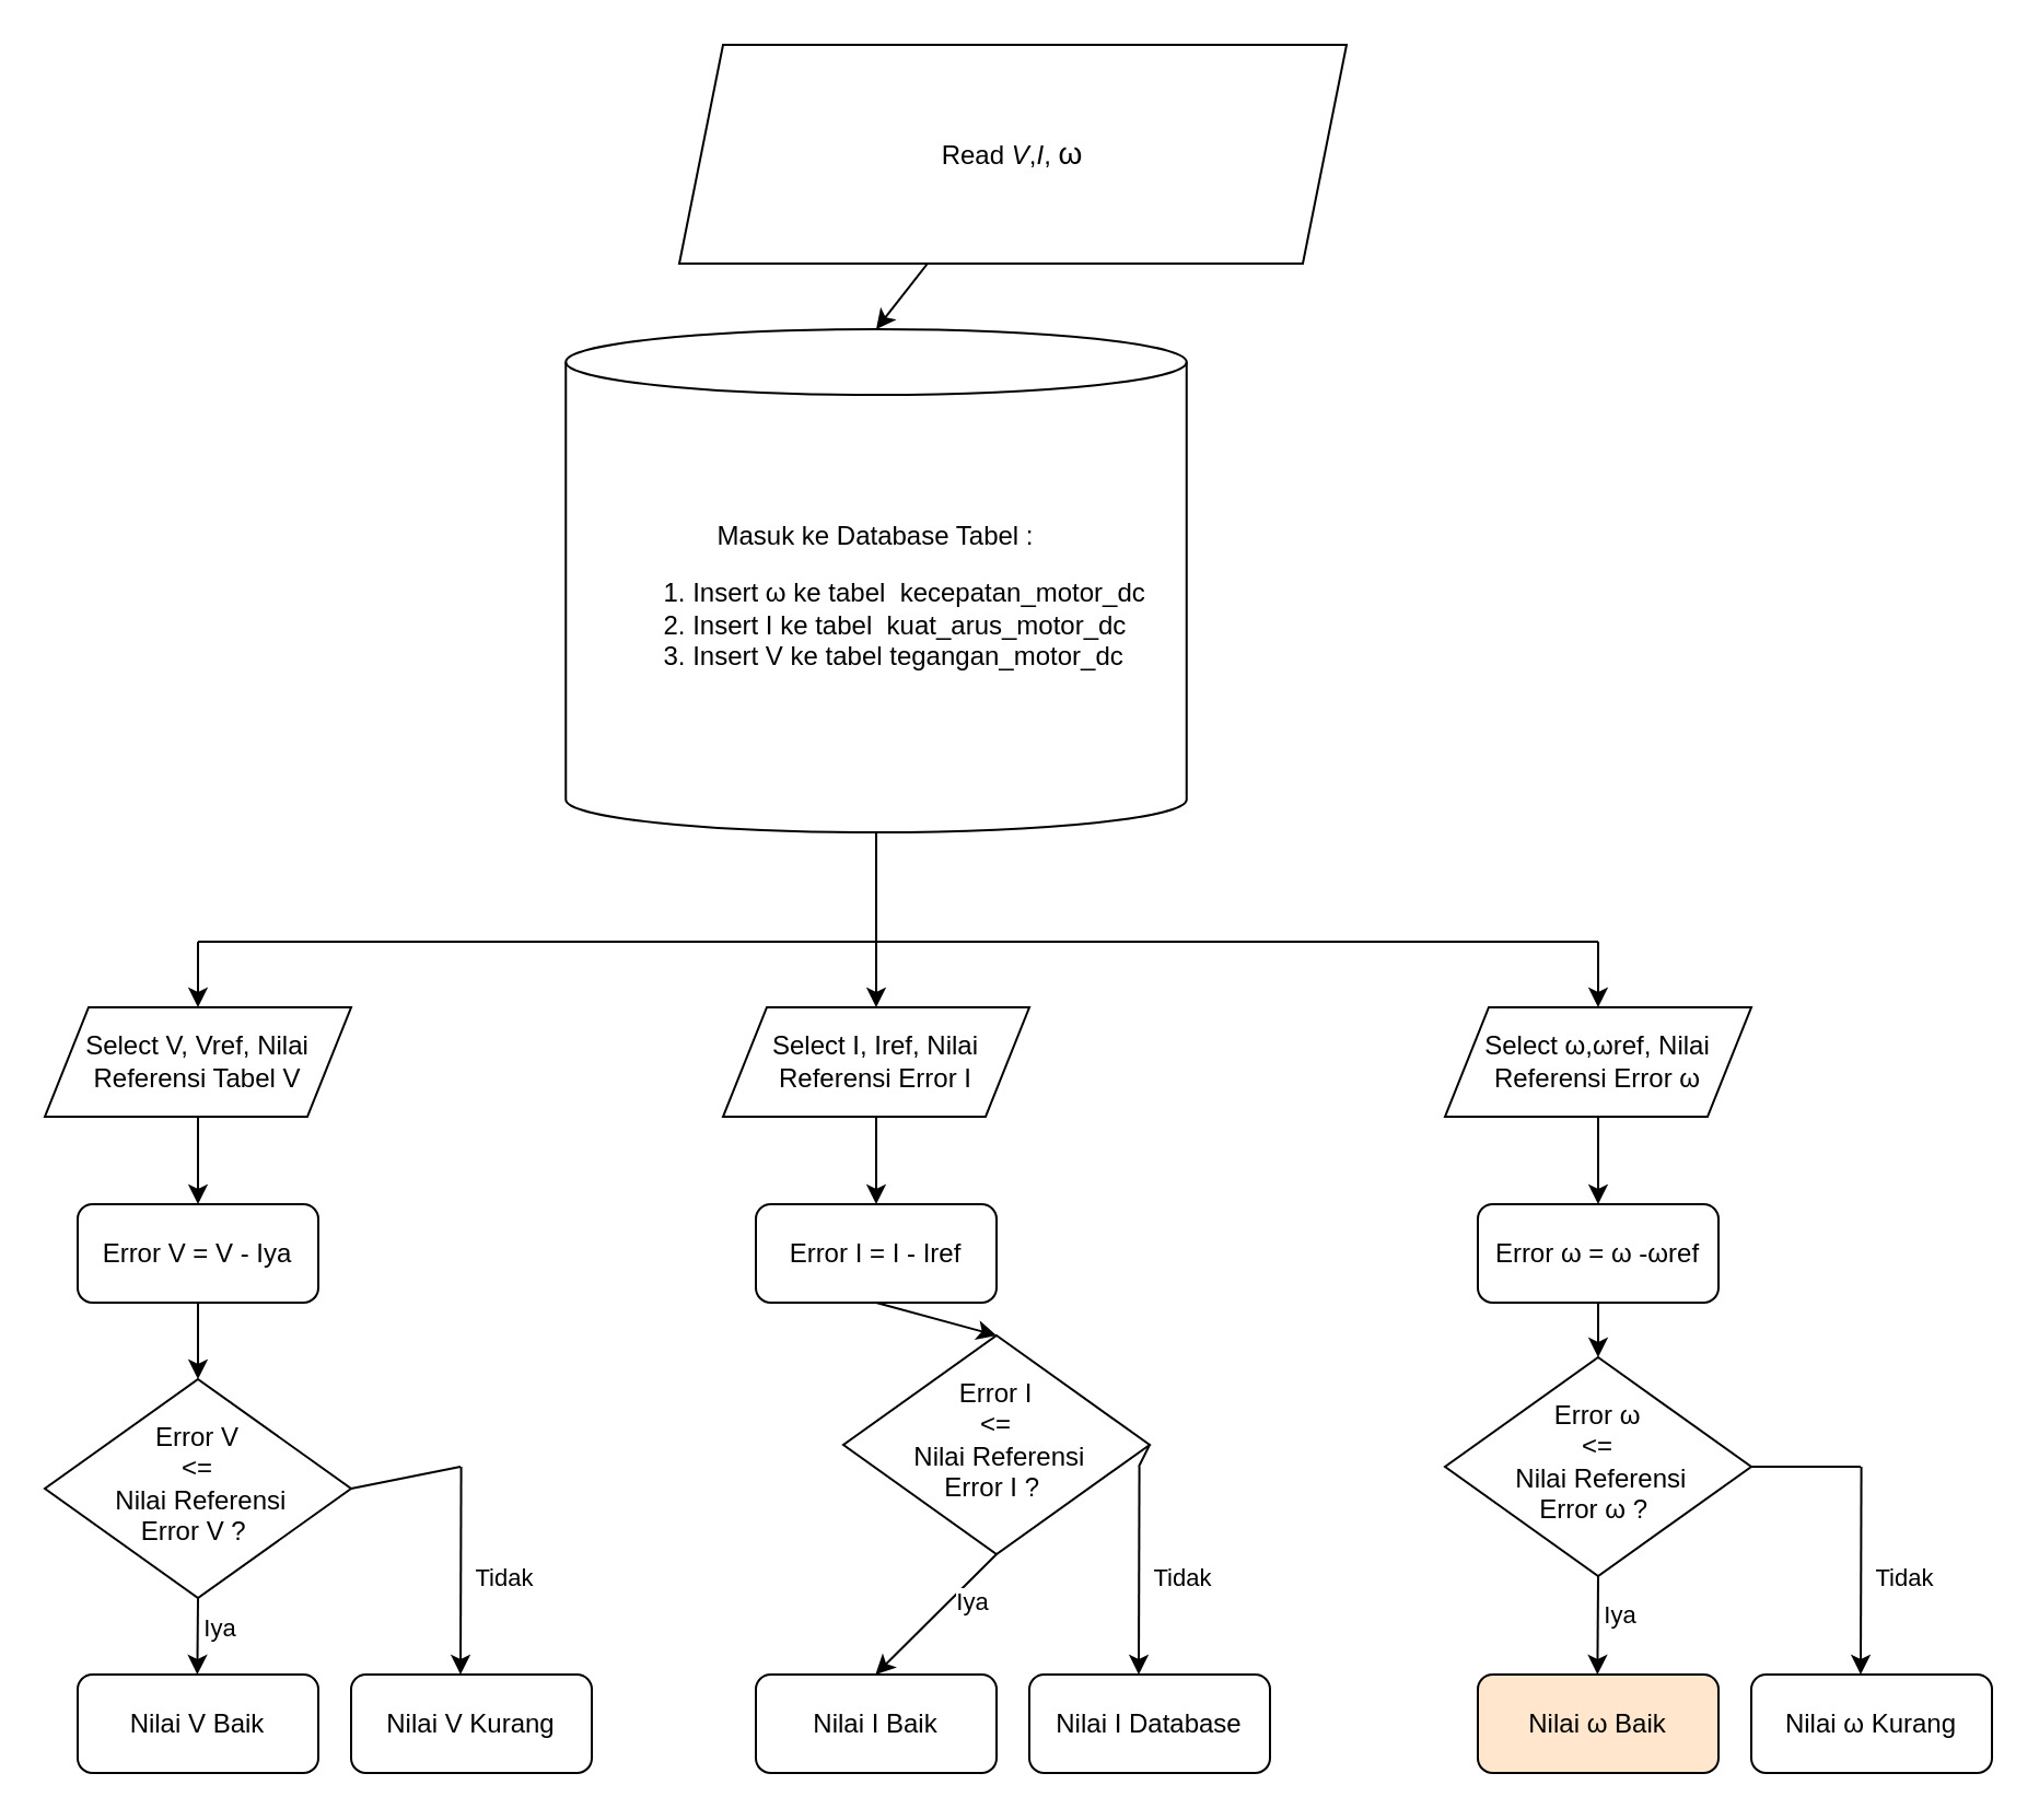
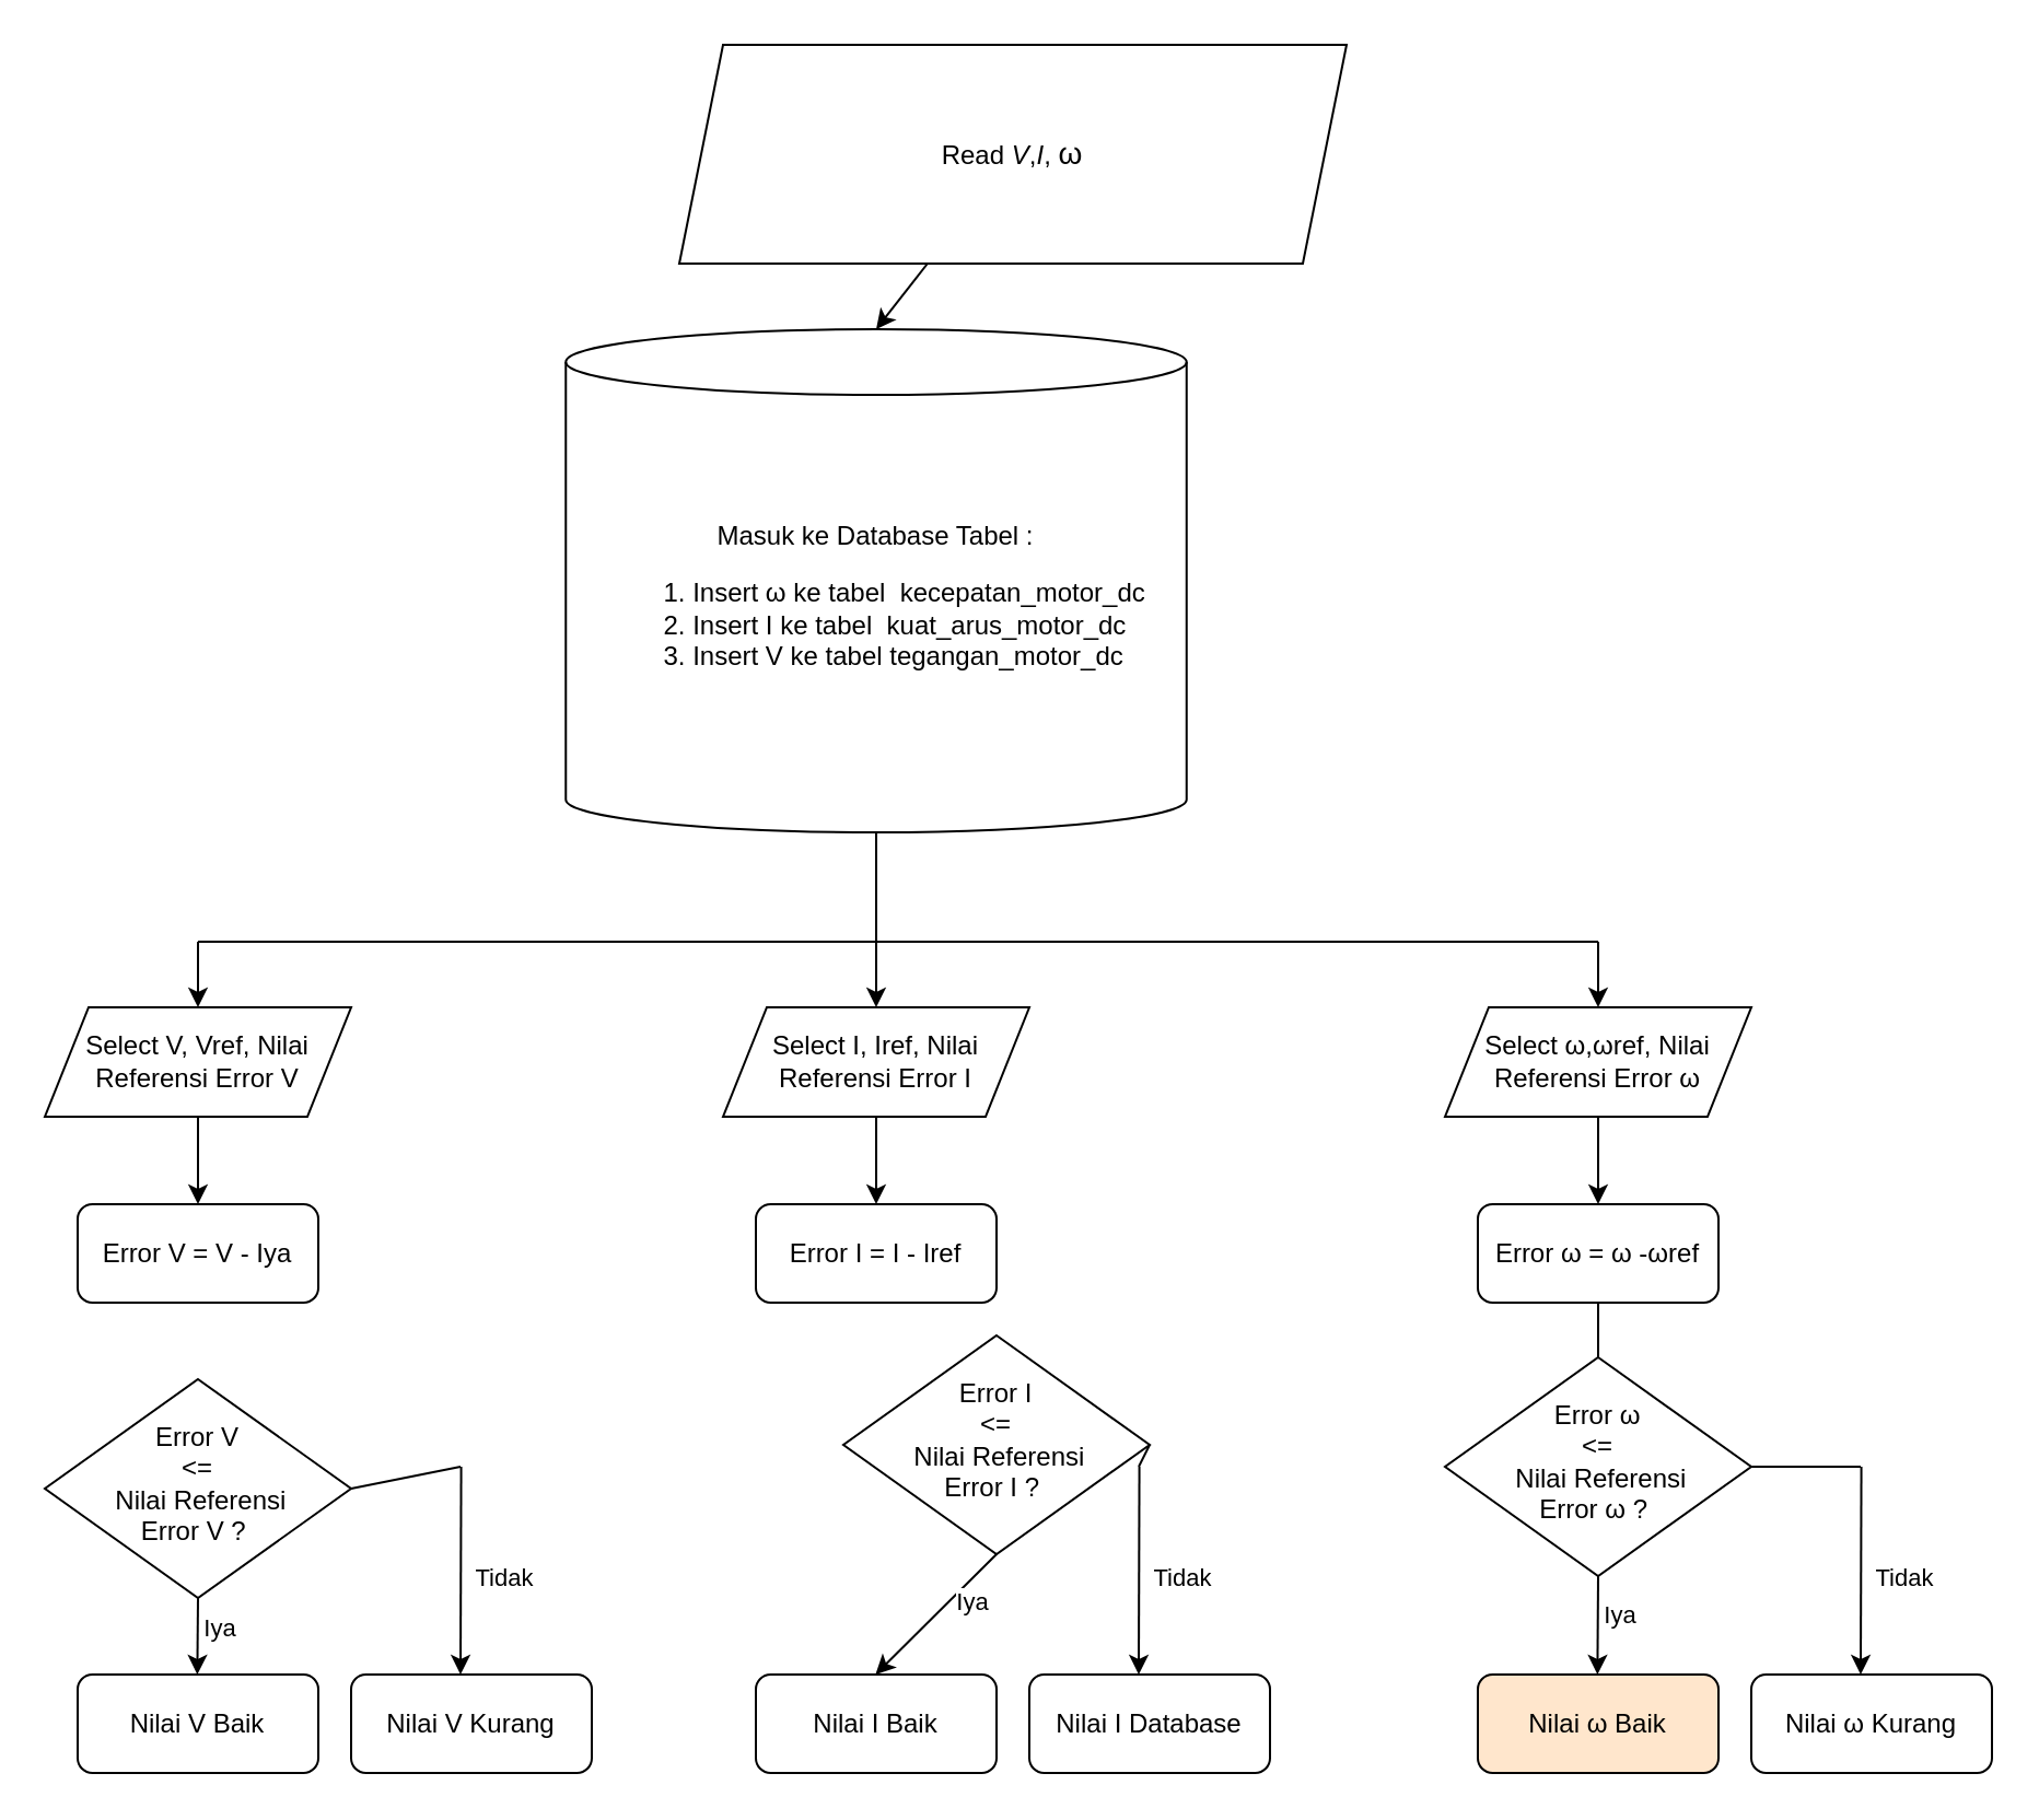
- <mxCell id="17" value="Select V, Vref, Nilai Referensi Tabel V" style="shape=parallelogram;perimeter=parallelogramPerimeter;whiteSpace=wrap;html=1;fixedSize=1;" parent="1" vertex="1"><mxGeometry x="20" y="460" width="140" height="50" as="geometry" /></mxCell>
+ <mxCell id="17" value="Select V, Vref, Nilai Referensi Error V" style="shape=parallelogram;perimeter=parallelogramPerimeter;whiteSpace=wrap;html=1;fixedSize=1;" parent="1" vertex="1"><mxGeometry x="20" y="460" width="140" height="50" as="geometry" /></mxCell>
- <mxCell id="25" value="" style="endArrow=classic;html=1;rounded=0;exitX=0.5;exitY=1;exitDx=0;exitDy=0;entryX=0.5;entryY=0;entryDx=0;entryDy=0;" parent="1" source="24" target="20" edge="1"><mxGeometry width="50" height="50" relative="1" as="geometry"><mxPoint x="410" y="720" as="sourcePoint" /><mxPoint x="460" y="670" as="targetPoint" /></mxGeometry></mxCell>
- <mxCell id="12" value="" style="endArrow=classic;html=1;rounded=0;exitX=0.5;exitY=1;exitDx=0;exitDy=0;entryX=0.5;entryY=0;entryDx=0;entryDy=0;" parent="1" source="11" target="6" edge="1"><mxGeometry width="50" height="50" relative="1" as="geometry"><mxPoint x="100" y="720" as="sourcePoint" /><mxPoint x="150" y="670" as="targetPoint" /></mxGeometry></mxCell>
- <mxCell id="38" value="" style="endArrow=classic;html=1;rounded=0;exitX=0.5;exitY=1;exitDx=0;exitDy=0;entryX=0.5;entryY=0;entryDx=0;entryDy=0;" parent="1" source="37" target="33" edge="1"><mxGeometry width="50" height="50" relative="1" as="geometry"><mxPoint x="740" y="720" as="sourcePoint" /><mxPoint x="790" y="670" as="targetPoint" /></mxGeometry></mxCell>
+ <mxCell id="38" value="" style="endArrow=none;html=1;rounded=0;exitX=0.5;exitY=1;exitDx=0;exitDy=0;entryX=0.5;entryY=0;entryDx=0;entryDy=0;" parent="1" source="37" target="33" edge="1"><mxGeometry width="50" height="50" relative="1" as="geometry"><mxPoint x="740" y="720" as="sourcePoint" /><mxPoint x="790" y="670" as="targetPoint" /></mxGeometry></mxCell>
